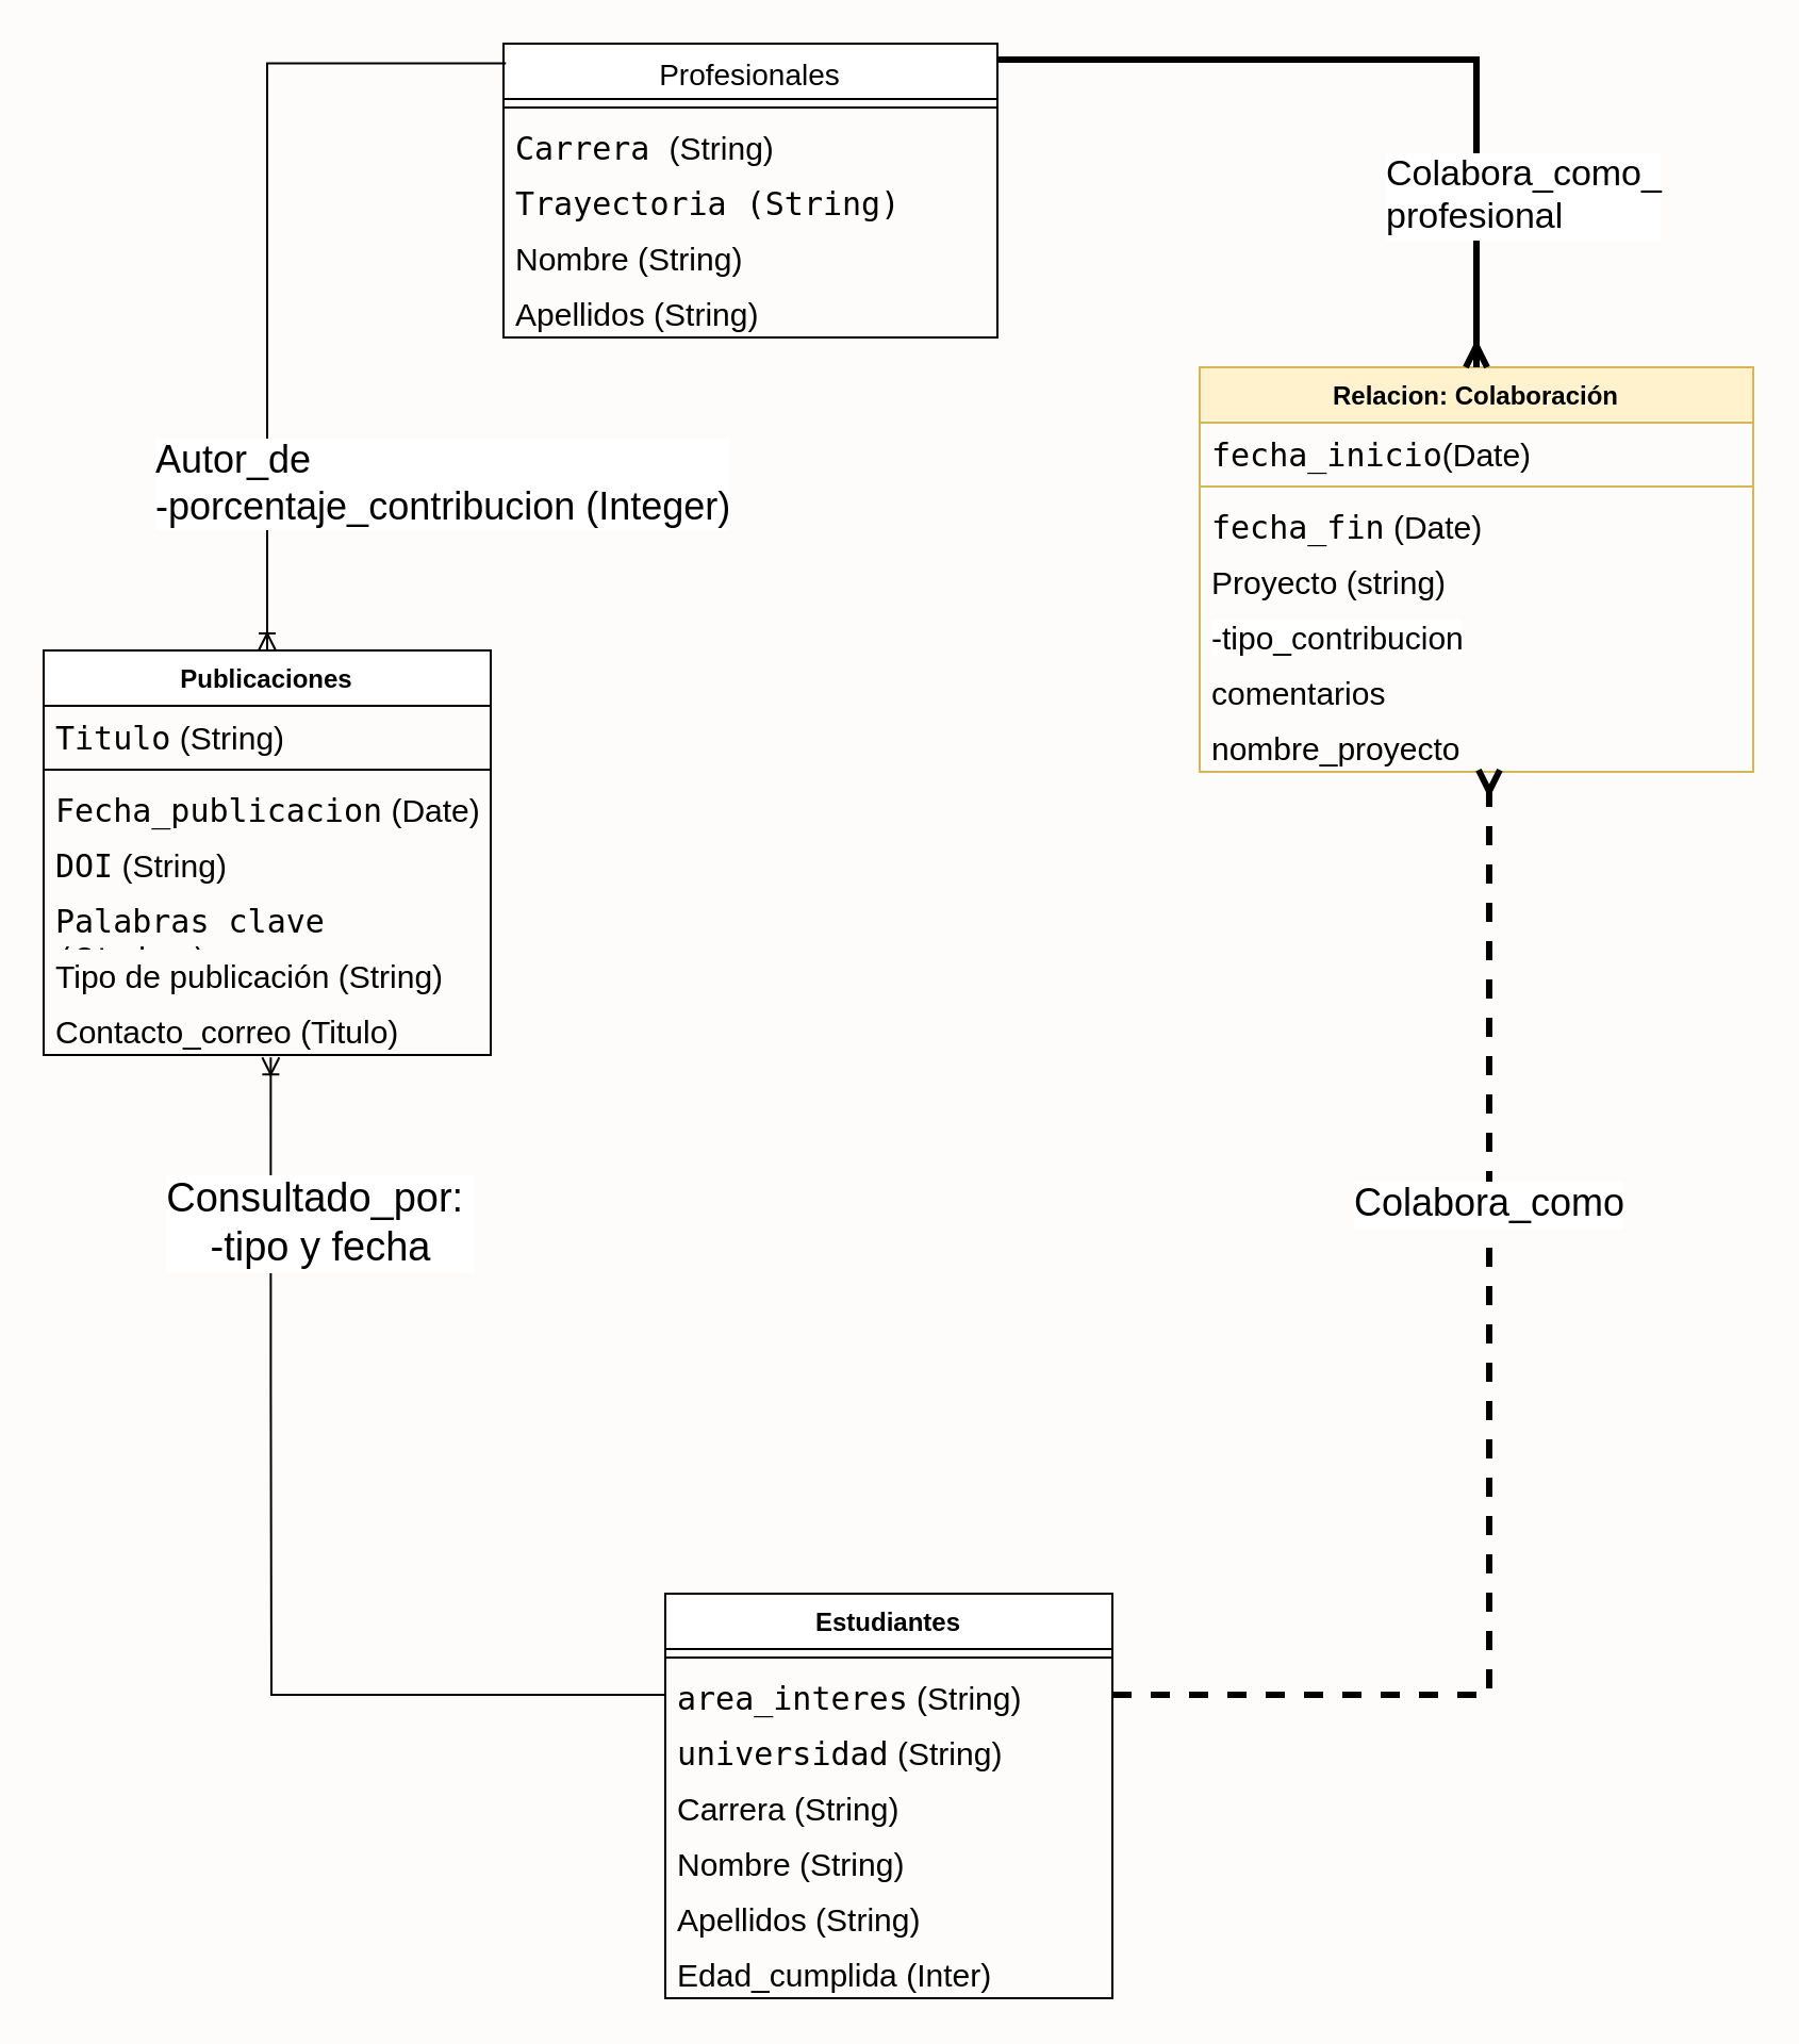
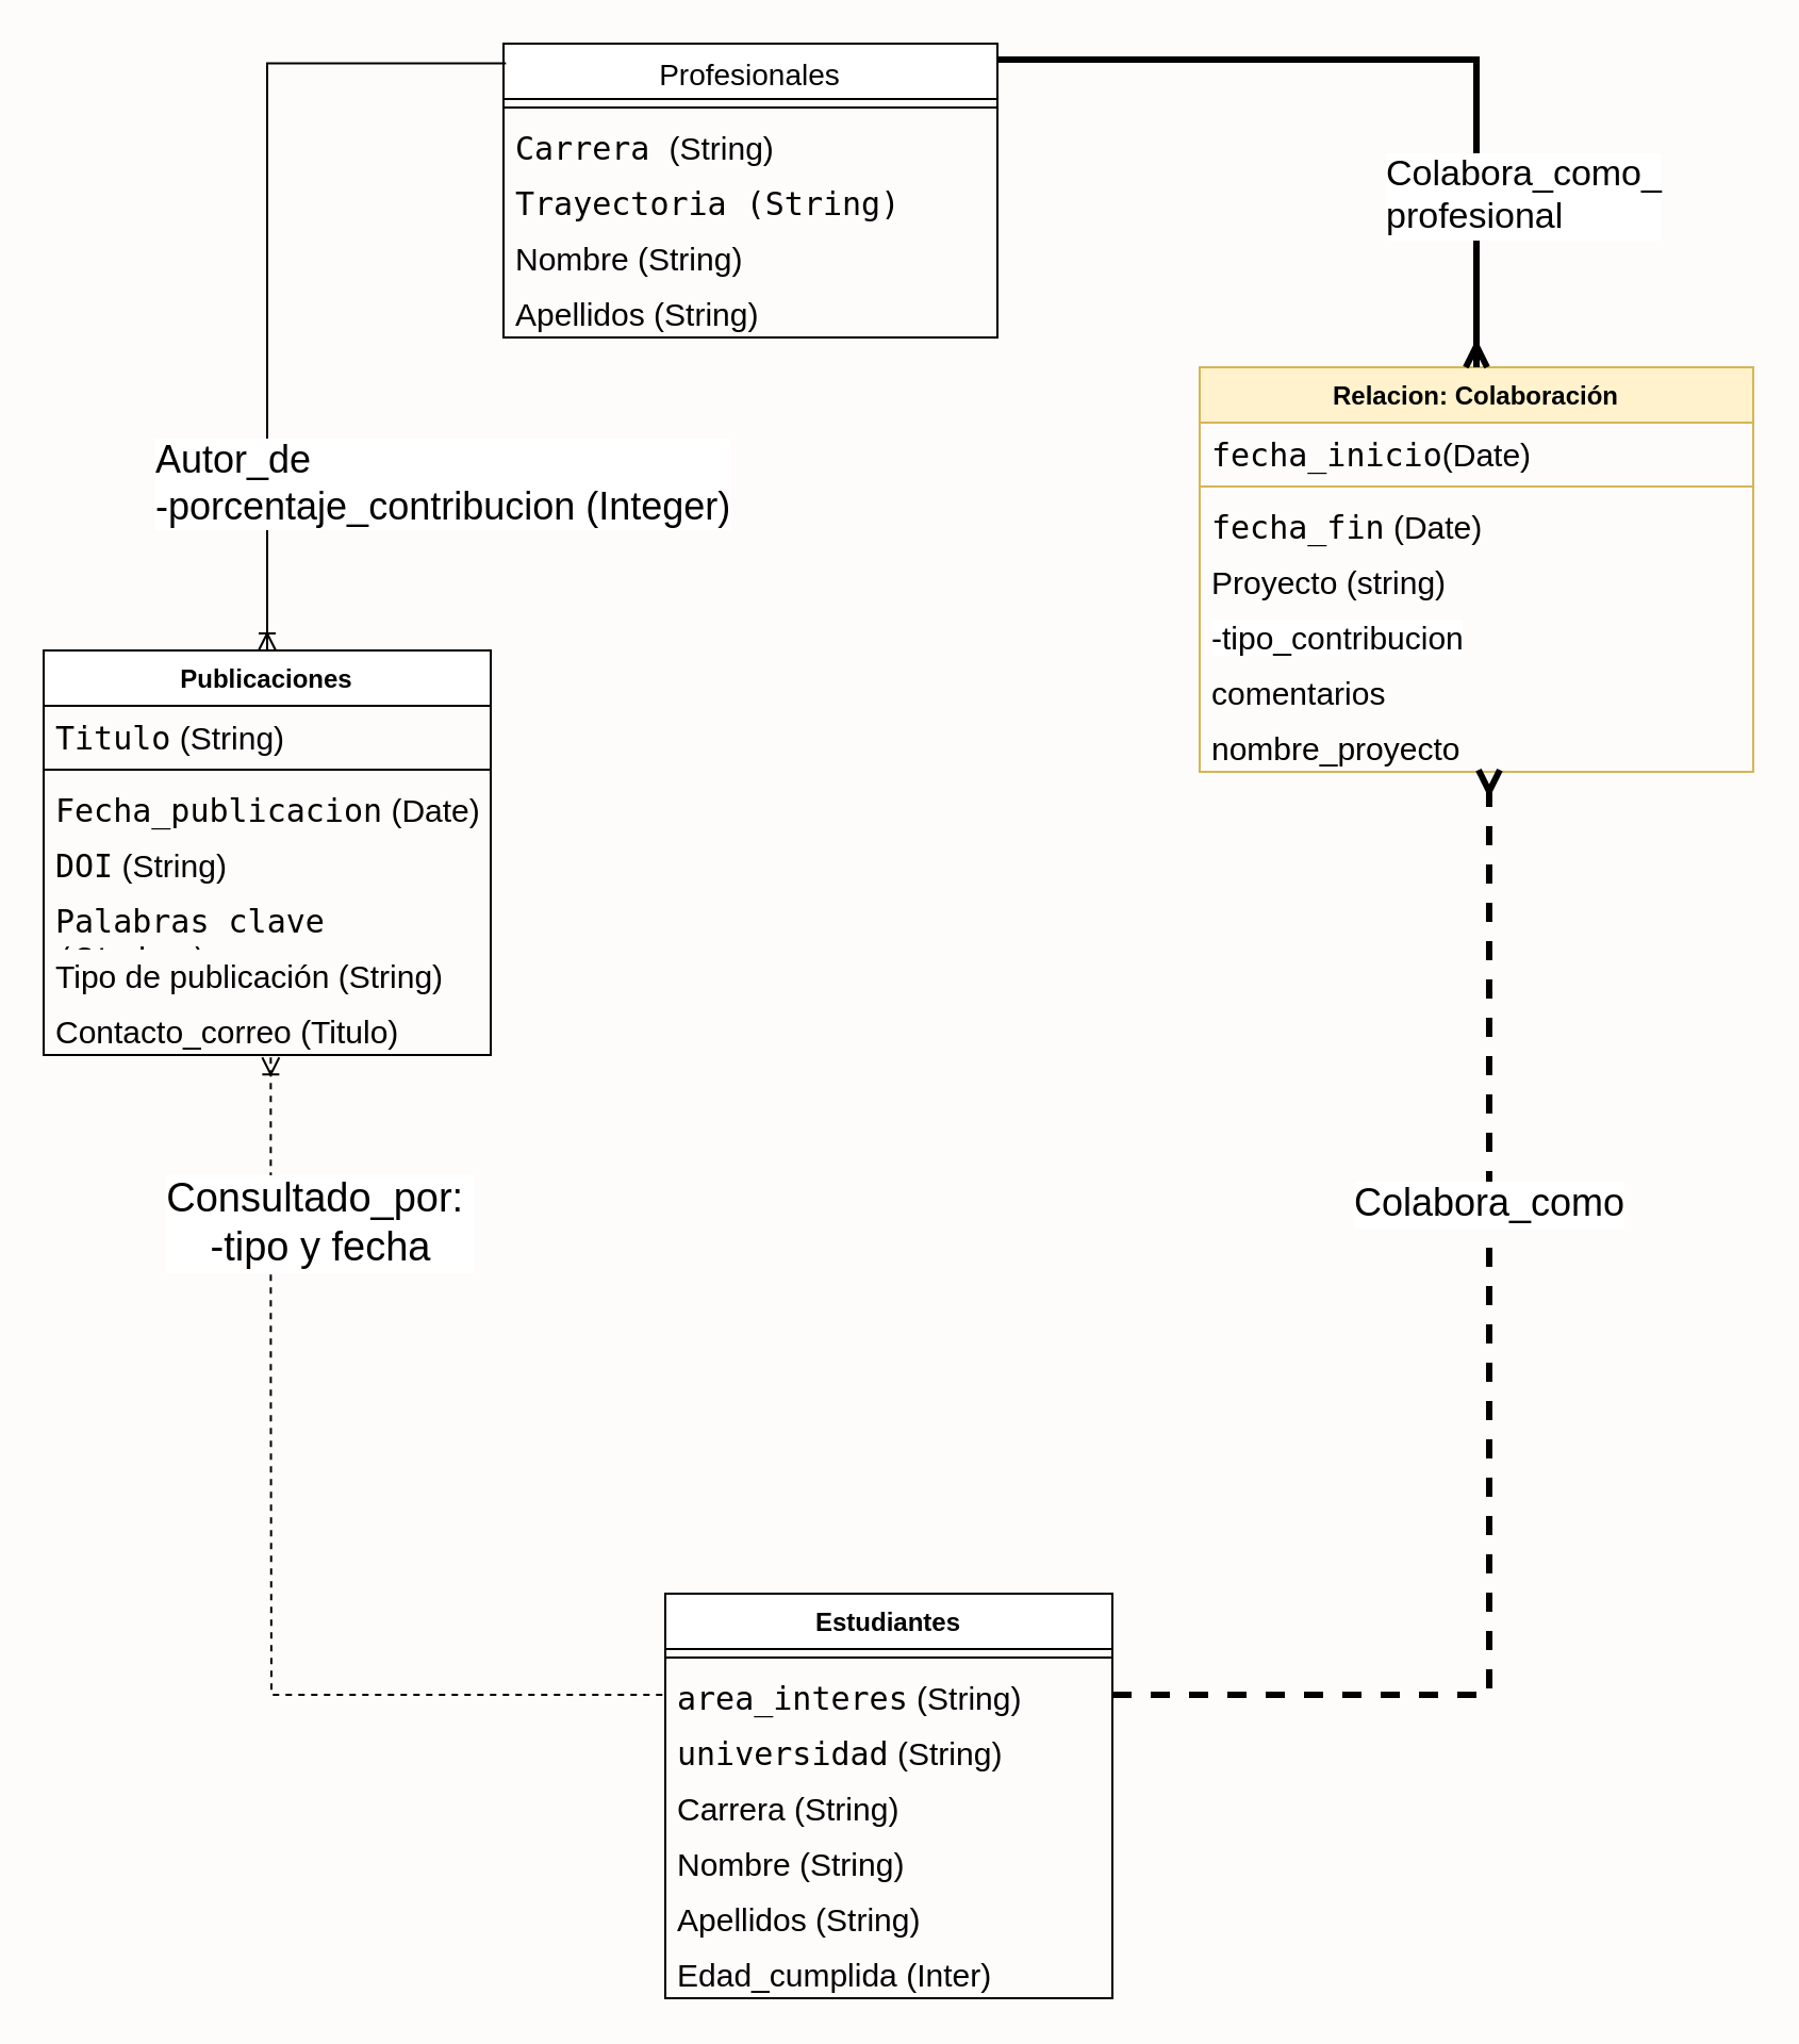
- <mxCell id="34" value="&lt;font style=&quot;font-size: 19px;&quot;&gt;Consultado_por:&amp;nbsp;&lt;/font&gt;&lt;div&gt;&lt;font style=&quot;font-size: 19px;&quot;&gt;-tipo y fecha&lt;/font&gt;&lt;/div&gt;" style="html=1;verticalAlign=bottom;endArrow=none;rounded=0;entryX=0;entryY=0.25;entryDx=0;entryDy=0;edgeStyle=orthogonalEdgeStyle;endFill=0;startArrow=ERoneToMany;startFill=0;exitX=0.508;exitY=1.044;exitDx=0;exitDy=0;exitPerimeter=0;" edge="1" parent="1" source="15" target="24"><mxGeometry x="-0.569" y="23" width="80" relative="1" as="geometry"><mxPoint x="127" y="677" as="sourcePoint" /><mxPoint x="228" y="734" as="targetPoint" /><Array as="points"><mxPoint x="127" y="650" /><mxPoint x="127" y="816" /></Array><mxPoint as="offset" /></mxGeometry></mxCell>
+ <mxCell id="34" value="&lt;font style=&quot;font-size: 19px;&quot;&gt;Consultado_por:&amp;nbsp;&lt;/font&gt;&lt;div&gt;&lt;font style=&quot;font-size: 19px;&quot;&gt;-tipo y fecha&lt;/font&gt;&lt;/div&gt;" style="html=1;verticalAlign=bottom;endArrow=none;rounded=0;entryX=0;entryY=0.25;entryDx=0;entryDy=0;edgeStyle=orthogonalEdgeStyle;endFill=0;startArrow=ERoneToMany;startFill=0;exitX=0.508;exitY=1.044;exitDx=0;exitDy=0;exitPerimeter=0;dashed=1;" edge="1" parent="1" source="15" target="24"><mxGeometry x="-0.569" y="23" width="80" relative="1" as="geometry"><mxPoint x="127" y="677" as="sourcePoint" /><mxPoint x="228" y="734" as="targetPoint" /><Array as="points"><mxPoint x="127" y="650" /><mxPoint x="127" y="816" /></Array><mxPoint as="offset" /></mxGeometry></mxCell>
